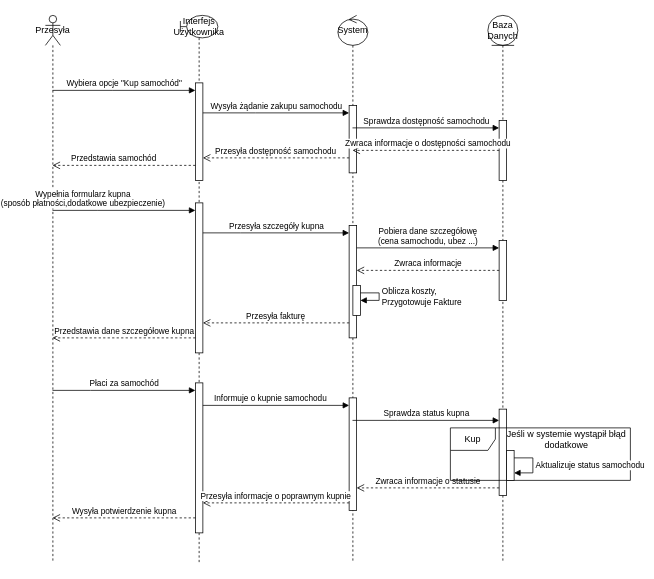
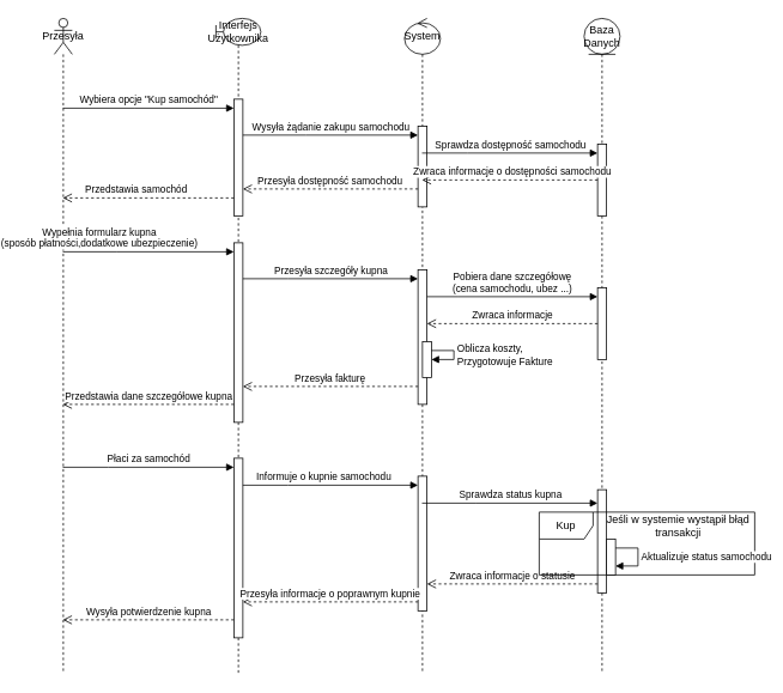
- <mxCell id="36" value="Jeśli w systemie wystąpił błąd dodatkowe" style="text;html=1;strokeColor=none;fillColor=none;align=center;verticalAlign=middle;whiteSpace=wrap;rounded=0;" vertex="1" parent="1"><mxGeometry x="620" y="570" width="190" height="30" as="geometry" /></mxCell>
+ <mxCell id="36" value="Jeśli w systemie wystąpił błąd transakcji" style="text;html=1;strokeColor=none;fillColor=none;align=center;verticalAlign=middle;whiteSpace=wrap;rounded=0;" vertex="1" parent="1"><mxGeometry x="620" y="570" width="190" height="30" as="geometry" /></mxCell>
